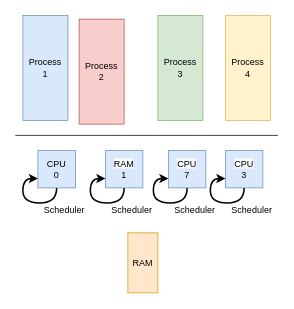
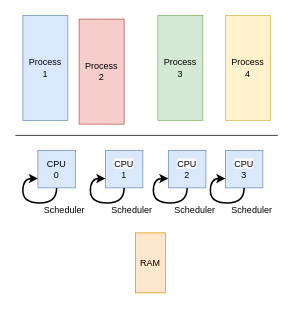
- <mxCell id="8" value="&lt;span style=&quot;color: rgb(0 , 0 , 0) ; font-family: &amp;#34;helvetica&amp;#34; ; font-size: 12px ; font-style: normal ; font-weight: 400 ; letter-spacing: normal ; text-align: center ; text-indent: 0px ; text-transform: none ; word-spacing: 0px ; background-color: rgb(248 , 249 , 250) ; display: inline ; float: none&quot;&gt;RAM&lt;/span&gt;&lt;br style=&quot;color: rgb(0 , 0 , 0) ; font-family: &amp;#34;helvetica&amp;#34; ; font-size: 12px ; font-style: normal ; font-weight: 400 ; letter-spacing: normal ; text-align: center ; text-indent: 0px ; text-transform: none ; word-spacing: 0px ; background-color: rgb(248 , 249 , 250)&quot;&gt;&lt;font face=&quot;helvetica&quot;&gt;1&lt;/font&gt;" style="rounded=0;whiteSpace=wrap;html=1;fillColor=#dae8fc;strokeColor=#6c8ebf;" vertex="1" parent="1"><mxGeometry x="140" y="200" width="50" height="50" as="geometry" /></mxCell>
+ <mxCell id="8" value="&lt;span style=&quot;color: rgb(0 , 0 , 0) ; font-family: &amp;#34;helvetica&amp;#34; ; font-size: 12px ; font-style: normal ; font-weight: 400 ; letter-spacing: normal ; text-align: center ; text-indent: 0px ; text-transform: none ; word-spacing: 0px ; background-color: rgb(248 , 249 , 250) ; display: inline ; float: none&quot;&gt;CPU&lt;/span&gt;&lt;br style=&quot;color: rgb(0 , 0 , 0) ; font-family: &amp;#34;helvetica&amp;#34; ; font-size: 12px ; font-style: normal ; font-weight: 400 ; letter-spacing: normal ; text-align: center ; text-indent: 0px ; text-transform: none ; word-spacing: 0px ; background-color: rgb(248 , 249 , 250)&quot;&gt;&lt;font face=&quot;helvetica&quot;&gt;1&lt;/font&gt;" style="rounded=0;whiteSpace=wrap;html=1;fillColor=#dae8fc;strokeColor=#6c8ebf;" vertex="1" parent="1"><mxGeometry x="140" y="200" width="50" height="50" as="geometry" /></mxCell>
- <mxCell id="9" value="&lt;span style=&quot;color: rgb(0 , 0 , 0) ; font-family: &amp;#34;helvetica&amp;#34; ; font-size: 12px ; font-style: normal ; font-weight: 400 ; letter-spacing: normal ; text-align: center ; text-indent: 0px ; text-transform: none ; word-spacing: 0px ; background-color: rgb(248 , 249 , 250) ; display: inline ; float: none&quot;&gt;CPU&lt;/span&gt;&lt;br style=&quot;color: rgb(0 , 0 , 0) ; font-family: &amp;#34;helvetica&amp;#34; ; font-size: 12px ; font-style: normal ; font-weight: 400 ; letter-spacing: normal ; text-align: center ; text-indent: 0px ; text-transform: none ; word-spacing: 0px ; background-color: rgb(248 , 249 , 250)&quot;&gt;&lt;font face=&quot;helvetica&quot;&gt;7&lt;/font&gt;" style="rounded=0;whiteSpace=wrap;html=1;fillColor=#dae8fc;strokeColor=#6c8ebf;" vertex="1" parent="1"><mxGeometry x="224" y="200" width="50" height="50" as="geometry" /></mxCell>
+ <mxCell id="9" value="&lt;span style=&quot;color: rgb(0 , 0 , 0) ; font-family: &amp;#34;helvetica&amp;#34; ; font-size: 12px ; font-style: normal ; font-weight: 400 ; letter-spacing: normal ; text-align: center ; text-indent: 0px ; text-transform: none ; word-spacing: 0px ; background-color: rgb(248 , 249 , 250) ; display: inline ; float: none&quot;&gt;CPU&lt;/span&gt;&lt;br style=&quot;color: rgb(0 , 0 , 0) ; font-family: &amp;#34;helvetica&amp;#34; ; font-size: 12px ; font-style: normal ; font-weight: 400 ; letter-spacing: normal ; text-align: center ; text-indent: 0px ; text-transform: none ; word-spacing: 0px ; background-color: rgb(248 , 249 , 250)&quot;&gt;&lt;font face=&quot;helvetica&quot;&gt;2&lt;/font&gt;" style="rounded=0;whiteSpace=wrap;html=1;fillColor=#dae8fc;strokeColor=#6c8ebf;" vertex="1" parent="1"><mxGeometry x="224" y="200" width="50" height="50" as="geometry" /></mxCell>
- <mxCell id="11" value="RAM" style="rounded=0;whiteSpace=wrap;html=1;fillColor=#ffe6cc;strokeColor=#d79b00;" vertex="1" parent="1"><mxGeometry x="170" y="310" width="40" height="80" as="geometry" /></mxCell>
+ <mxCell id="11" value="RAM" style="rounded=0;whiteSpace=wrap;html=1;fillColor=#ffe6cc;strokeColor=#d79b00;" vertex="1" parent="1"><mxGeometry x="180" y="310" width="40" height="80" as="geometry" /></mxCell>
